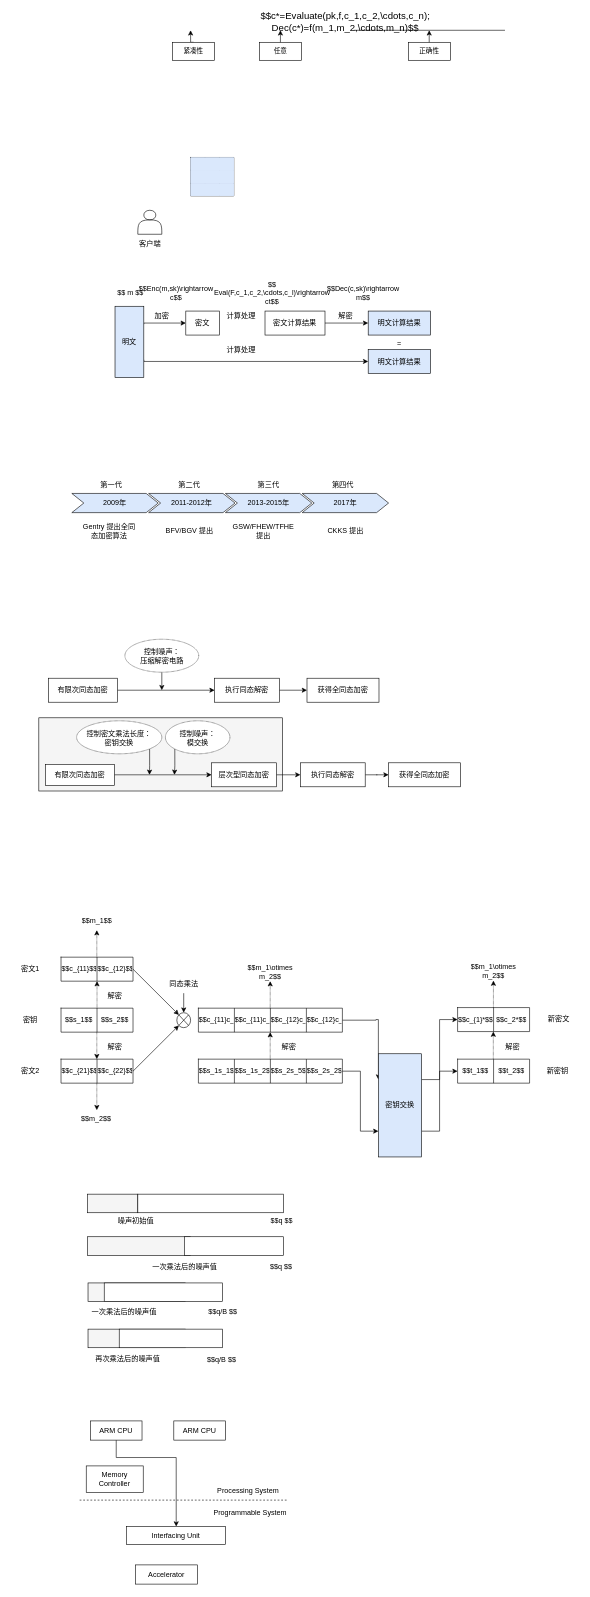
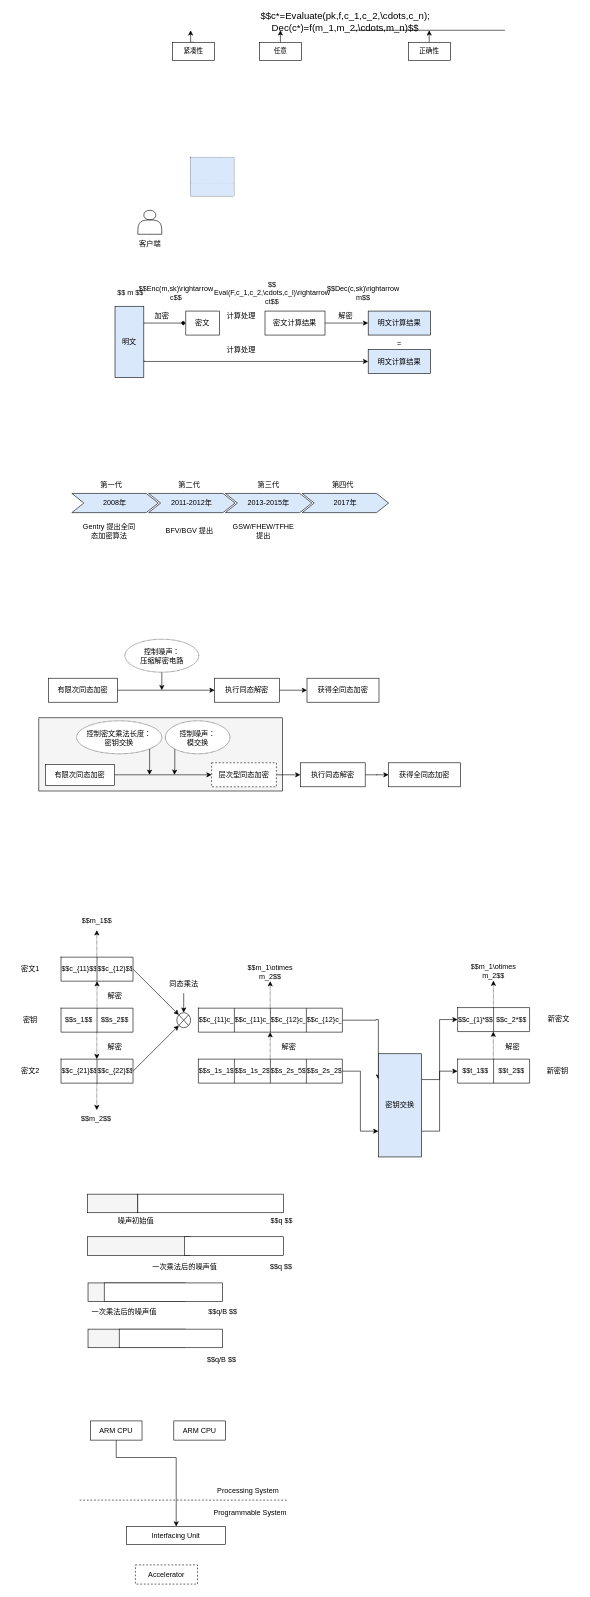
- <mxCell id="26" style="edgeStyle=orthogonalEdgeStyle;rounded=0;orthogonalLoop=1;jettySize=auto;html=1;exitX=1;exitY=0.25;exitDx=0;exitDy=0;entryX=0;entryY=0.5;entryDx=0;entryDy=0;" edge="1" parent="1" source="28" target="29"><mxGeometry relative="1" as="geometry"><Array as="points"><mxPoint x="239" y="538" /></Array></mxGeometry></mxCell>
+ <mxCell id="26" style="edgeStyle=orthogonalEdgeStyle;rounded=0;orthogonalLoop=1;jettySize=auto;html=1;exitX=1;exitY=0.25;exitDx=0;exitDy=0;entryX=0;entryY=0.5;entryDx=0;entryDy=0;endArrow=diamond;" edge="1" parent="1" source="28" target="29"><mxGeometry relative="1" as="geometry"><Array as="points"><mxPoint x="239" y="538" /></Array></mxGeometry></mxCell>
- <mxCell id="43" value="2009年" style="shape=step;perimeter=stepPerimeter;whiteSpace=wrap;html=1;fixedSize=1;fillColor=#dae8fc;strokeColor=default;" vertex="1" parent="1"><mxGeometry x="119" y="822" width="144" height="32" as="geometry" /></mxCell>
+ <mxCell id="43" value="2008年" style="shape=step;perimeter=stepPerimeter;whiteSpace=wrap;html=1;fixedSize=1;fillColor=#dae8fc;strokeColor=default;" vertex="1" parent="1"><mxGeometry x="119" y="822" width="144" height="32" as="geometry" /></mxCell>
- <mxCell id="54" value="CKKS 提出" style="text;html=1;strokeColor=none;fillColor=none;align=center;verticalAlign=middle;whiteSpace=wrap;rounded=0;" vertex="1" parent="1"><mxGeometry x="527.5" y="870" width="95" height="30" as="geometry" /></mxCell>
- <mxCell id="65" value="层次型同态加密" style="rounded=0;whiteSpace=wrap;html=1;" vertex="1" parent="1"><mxGeometry x="352" y="1271" width="108" height="40" as="geometry" /></mxCell>
+ <mxCell id="65" value="层次型同态加密" style="rounded=0;whiteSpace=wrap;html=1;dashed=1;" vertex="1" parent="1"><mxGeometry x="352" y="1271" width="108" height="40" as="geometry" /></mxCell>
- <mxCell id="143" value="再次乘法后的噪声值" style="text;html=1;strokeColor=none;fillColor=none;align=center;verticalAlign=middle;whiteSpace=wrap;rounded=0;" vertex="1" parent="1"><mxGeometry x="153" y="2250" width="119" height="30" as="geometry" /></mxCell>
- <mxCell id="155" value="Memory Controller" style="rounded=0;whiteSpace=wrap;html=1;" vertex="1" parent="1"><mxGeometry x="143" y="2443" width="95" height="44" as="geometry" /></mxCell>
- <mxCell id="157" value="Accelerator" style="rounded=0;whiteSpace=wrap;html=1;" vertex="1" parent="1"><mxGeometry x="225" y="2608" width="103.5" height="32" as="geometry" /></mxCell>
+ <mxCell id="157" value="Accelerator" style="rounded=0;whiteSpace=wrap;html=1;dashed=1;" vertex="1" parent="1"><mxGeometry x="225" y="2608" width="103.5" height="32" as="geometry" /></mxCell>
